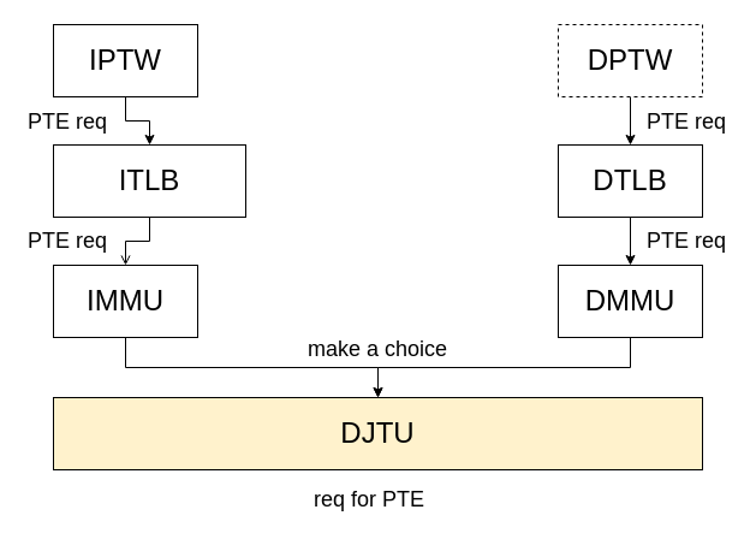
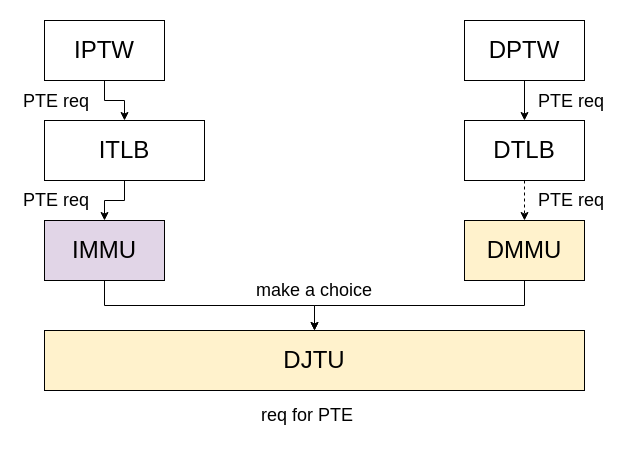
- <mxCell id="5" value="&lt;font style=&quot;font-size: 24px&quot;&gt;DPTW&lt;/font&gt;" style="rounded=0;whiteSpace=wrap;html=1;dashed=1;" parent="1" vertex="1"><mxGeometry x="464" y="20" width="120" height="60" as="geometry" /></mxCell>
+ <mxCell id="5" value="&lt;font style=&quot;font-size: 24px&quot;&gt;DPTW&lt;/font&gt;" style="rounded=0;whiteSpace=wrap;html=1;" parent="1" vertex="1"><mxGeometry x="464" y="20" width="120" height="60" as="geometry" /></mxCell>
- <mxCell id="8" style="edgeStyle=orthogonalEdgeStyle;rounded=0;orthogonalLoop=1;jettySize=auto;html=1;exitX=0.5;exitY=1;exitDx=0;exitDy=0;entryX=0.5;entryY=0;entryDx=0;entryDy=0;" parent="1" source="9" target="13" edge="1"><mxGeometry relative="1" as="geometry" /></mxCell>
+ <mxCell id="8" style="edgeStyle=orthogonalEdgeStyle;rounded=0;orthogonalLoop=1;jettySize=auto;html=1;exitX=0.5;exitY=1;exitDx=0;exitDy=0;entryX=0.5;entryY=0;entryDx=0;entryDy=0;dashed=1;" parent="1" source="9" target="13" edge="1"><mxGeometry relative="1" as="geometry" /></mxCell>
- <mxCell id="6" style="edgeStyle=orthogonalEdgeStyle;rounded=0;orthogonalLoop=1;jettySize=auto;html=1;exitX=0.5;exitY=1;exitDx=0;exitDy=0;entryX=0.5;entryY=0;entryDx=0;entryDy=0;endArrow=open;" parent="1" source="7" target="11" edge="1"><mxGeometry relative="1" as="geometry" /></mxCell>
+ <mxCell id="6" style="edgeStyle=orthogonalEdgeStyle;rounded=0;orthogonalLoop=1;jettySize=auto;html=1;exitX=0.5;exitY=1;exitDx=0;exitDy=0;entryX=0.5;entryY=0;entryDx=0;entryDy=0;" parent="1" source="7" target="11" edge="1"><mxGeometry relative="1" as="geometry" /></mxCell>
- <mxCell id="11" value="&lt;font style=&quot;font-size: 24px&quot;&gt;IMMU&lt;/font&gt;" style="rounded=0;whiteSpace=wrap;html=1;" parent="1" vertex="1"><mxGeometry x="44" y="220" width="120" height="60" as="geometry" /></mxCell>
+ <mxCell id="11" value="&lt;font style=&quot;font-size: 24px&quot;&gt;IMMU&lt;/font&gt;" style="rounded=0;whiteSpace=wrap;html=1;fillColor=#e1d5e7;" parent="1" vertex="1"><mxGeometry x="44" y="220" width="120" height="60" as="geometry" /></mxCell>
- <mxCell id="13" value="&lt;font style=&quot;font-size: 24px&quot;&gt;DMMU&lt;/font&gt;" style="rounded=0;whiteSpace=wrap;html=1;" parent="1" vertex="1"><mxGeometry x="464" y="220" width="120" height="60" as="geometry" /></mxCell>
+ <mxCell id="13" value="&lt;font style=&quot;font-size: 24px&quot;&gt;DMMU&lt;/font&gt;" style="rounded=0;whiteSpace=wrap;html=1;fillColor=#fff2cc;" parent="1" vertex="1"><mxGeometry x="464" y="220" width="120" height="60" as="geometry" /></mxCell>
